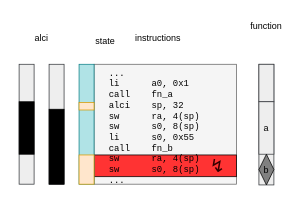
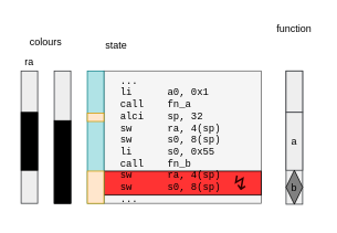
- <mxCell id="10" value="&lt;div&gt;alci&lt;/div&gt;" style="text;html=1;align=center;verticalAlign=middle;whiteSpace=wrap;rounded=0;" parent="1" vertex="1"><mxGeometry x="25" y="35" width="60" height="30" as="geometry" /></mxCell>
+ <mxCell id="10" value="&lt;div&gt;colours&lt;/div&gt;" style="text;html=1;align=center;verticalAlign=middle;whiteSpace=wrap;rounded=0;" parent="1" vertex="1"><mxGeometry x="25" y="35" width="60" height="30" as="geometry" /></mxCell>
- <mxCell id="19" value="instructions" style="text;html=1;align=center;verticalAlign=middle;whiteSpace=wrap;rounded=0;" parent="1" vertex="1"><mxGeometry x="177.5" y="35" width="65" height="30" as="geometry" /></mxCell>
+ <mxCell id="9" value="&lt;div&gt;ra&lt;/div&gt;" style="text;html=1;align=center;verticalAlign=middle;whiteSpace=wrap;rounded=0;" parent="1" vertex="1"><mxGeometry x="20" y="65" width="30" height="20" as="geometry" /></mxCell>
